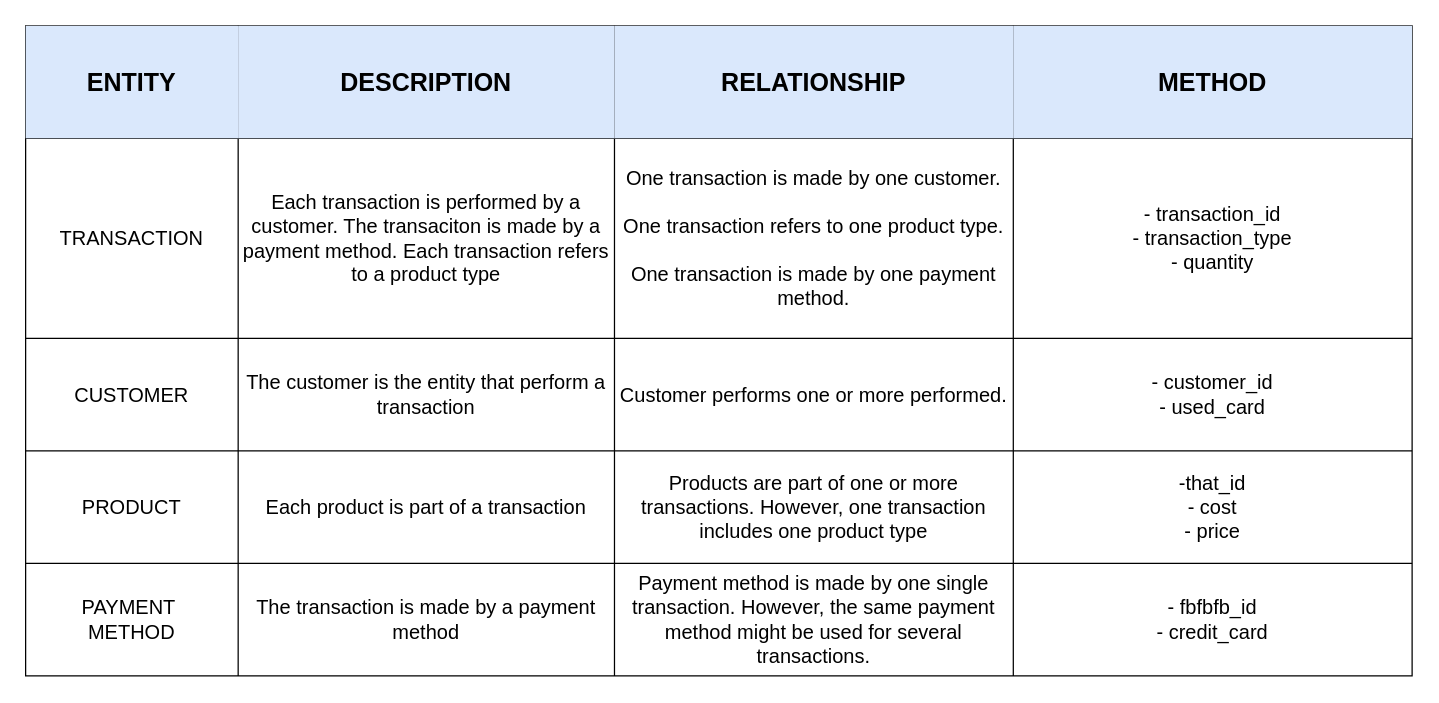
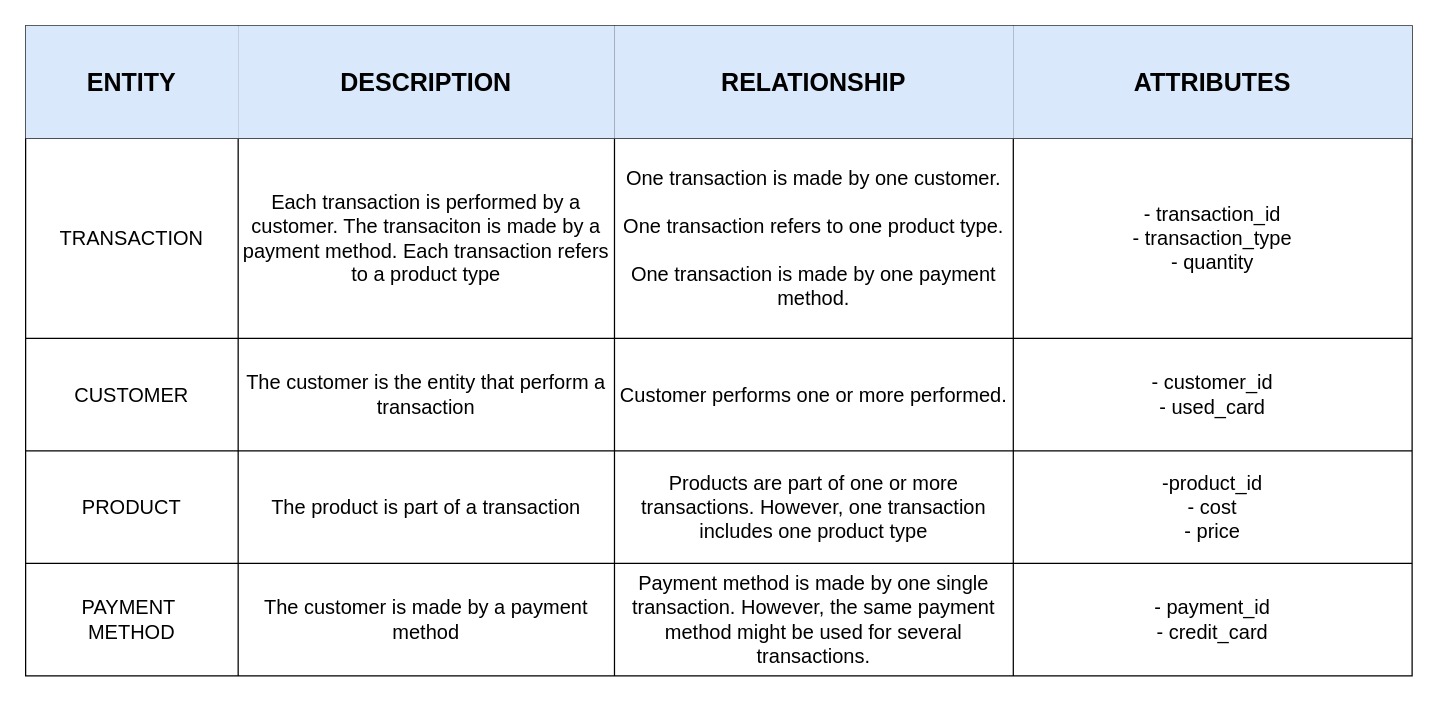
- <mxCell id="7" value="METHOD" style="shape=partialRectangle;html=1;whiteSpace=wrap;connectable=0;strokeColor=#000000;overflow=hidden;fillColor=#dae8fc;top=0;left=0;bottom=0;right=0;pointerEvents=1;fontSize=20;fontStyle=1;strokeWidth=1;swimlaneFillColor=#000000;" parent="3" vertex="1"><mxGeometry x="790" width="319" height="90" as="geometry"><mxRectangle width="319" height="90" as="alternateBounds" /></mxGeometry></mxCell>
+ <mxCell id="7" value="ATTRIBUTES" style="shape=partialRectangle;html=1;whiteSpace=wrap;connectable=0;strokeColor=#000000;overflow=hidden;fillColor=#dae8fc;top=0;left=0;bottom=0;right=0;pointerEvents=1;fontSize=20;fontStyle=1;strokeWidth=1;swimlaneFillColor=#000000;" parent="3" vertex="1"><mxGeometry x="790" width="319" height="90" as="geometry"><mxRectangle width="319" height="90" as="alternateBounds" /></mxGeometry></mxCell>
- <mxCell id="20" value="Each product is part of a transaction" style="shape=partialRectangle;html=1;whiteSpace=wrap;connectable=0;strokeColor=inherit;overflow=hidden;fillColor=none;top=0;left=0;bottom=0;right=0;pointerEvents=1;fontSize=16;strokeWidth=1;swimlaneFillColor=#000000;" parent="18" vertex="1"><mxGeometry x="170" width="301" height="90" as="geometry"><mxRectangle width="301" height="90" as="alternateBounds" /></mxGeometry></mxCell>
+ <mxCell id="20" value="The product is part of a transaction" style="shape=partialRectangle;html=1;whiteSpace=wrap;connectable=0;strokeColor=inherit;overflow=hidden;fillColor=none;top=0;left=0;bottom=0;right=0;pointerEvents=1;fontSize=16;strokeWidth=1;swimlaneFillColor=#000000;" parent="18" vertex="1"><mxGeometry x="170" width="301" height="90" as="geometry"><mxRectangle width="301" height="90" as="alternateBounds" /></mxGeometry></mxCell>
- <mxCell id="22" value="-that_id&lt;div&gt;- cost&lt;/div&gt;&lt;div&gt;- price&lt;/div&gt;" style="shape=partialRectangle;html=1;whiteSpace=wrap;connectable=0;strokeColor=inherit;overflow=hidden;fillColor=none;top=0;left=0;bottom=0;right=0;pointerEvents=1;fontSize=16;strokeWidth=1;swimlaneFillColor=#000000;" parent="18" vertex="1"><mxGeometry x="790" width="319" height="90" as="geometry"><mxRectangle width="319" height="90" as="alternateBounds" /></mxGeometry></mxCell>
+ <mxCell id="22" value="-product_id&lt;div&gt;- cost&lt;/div&gt;&lt;div&gt;- price&lt;/div&gt;" style="shape=partialRectangle;html=1;whiteSpace=wrap;connectable=0;strokeColor=inherit;overflow=hidden;fillColor=none;top=0;left=0;bottom=0;right=0;pointerEvents=1;fontSize=16;strokeWidth=1;swimlaneFillColor=#000000;" parent="18" vertex="1"><mxGeometry x="790" width="319" height="90" as="geometry"><mxRectangle width="319" height="90" as="alternateBounds" /></mxGeometry></mxCell>
- <mxCell id="25" value="The transaction is made by a payment method" style="shape=partialRectangle;html=1;whiteSpace=wrap;connectable=0;strokeColor=inherit;overflow=hidden;fillColor=none;top=0;left=0;bottom=0;right=0;pointerEvents=1;fontSize=16;strokeWidth=1;swimlaneFillColor=#000000;" parent="23" vertex="1"><mxGeometry x="170" width="301" height="90" as="geometry"><mxRectangle width="301" height="90" as="alternateBounds" /></mxGeometry></mxCell>
+ <mxCell id="25" value="The customer is made by a payment method" style="shape=partialRectangle;html=1;whiteSpace=wrap;connectable=0;strokeColor=inherit;overflow=hidden;fillColor=none;top=0;left=0;bottom=0;right=0;pointerEvents=1;fontSize=16;strokeWidth=1;swimlaneFillColor=#000000;" parent="23" vertex="1"><mxGeometry x="170" width="301" height="90" as="geometry"><mxRectangle width="301" height="90" as="alternateBounds" /></mxGeometry></mxCell>
- <mxCell id="27" value="- fbfbfb_id&lt;div&gt;- credit_card&lt;/div&gt;" style="shape=partialRectangle;html=1;whiteSpace=wrap;connectable=0;strokeColor=inherit;overflow=hidden;fillColor=none;top=0;left=0;bottom=0;right=0;pointerEvents=1;fontSize=16;strokeWidth=1;swimlaneFillColor=#000000;" parent="23" vertex="1"><mxGeometry x="790" width="319" height="90" as="geometry"><mxRectangle width="319" height="90" as="alternateBounds" /></mxGeometry></mxCell>
+ <mxCell id="27" value="- payment_id&lt;div&gt;- credit_card&lt;/div&gt;" style="shape=partialRectangle;html=1;whiteSpace=wrap;connectable=0;strokeColor=inherit;overflow=hidden;fillColor=none;top=0;left=0;bottom=0;right=0;pointerEvents=1;fontSize=16;strokeWidth=1;swimlaneFillColor=#000000;" parent="23" vertex="1"><mxGeometry x="790" width="319" height="90" as="geometry"><mxRectangle width="319" height="90" as="alternateBounds" /></mxGeometry></mxCell>
